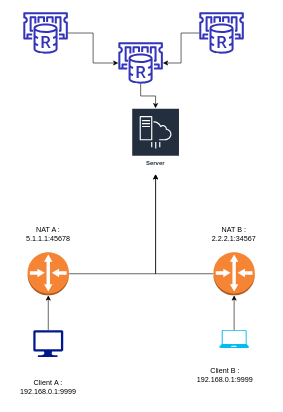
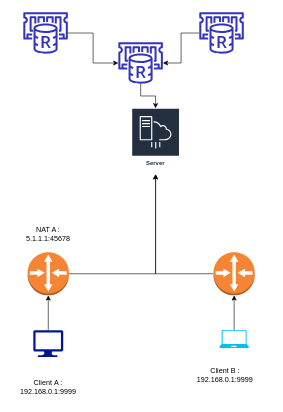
- <mxCell id="12" value="NAT B : &lt;br&gt;2.2.2.1:34567" style="text;html=1;strokeColor=none;fillColor=none;align=center;verticalAlign=middle;whiteSpace=wrap;overflow=hidden;" parent="1" vertex="1"><mxGeometry x="330" y="370" width="120" height="40" as="geometry" /></mxCell>
